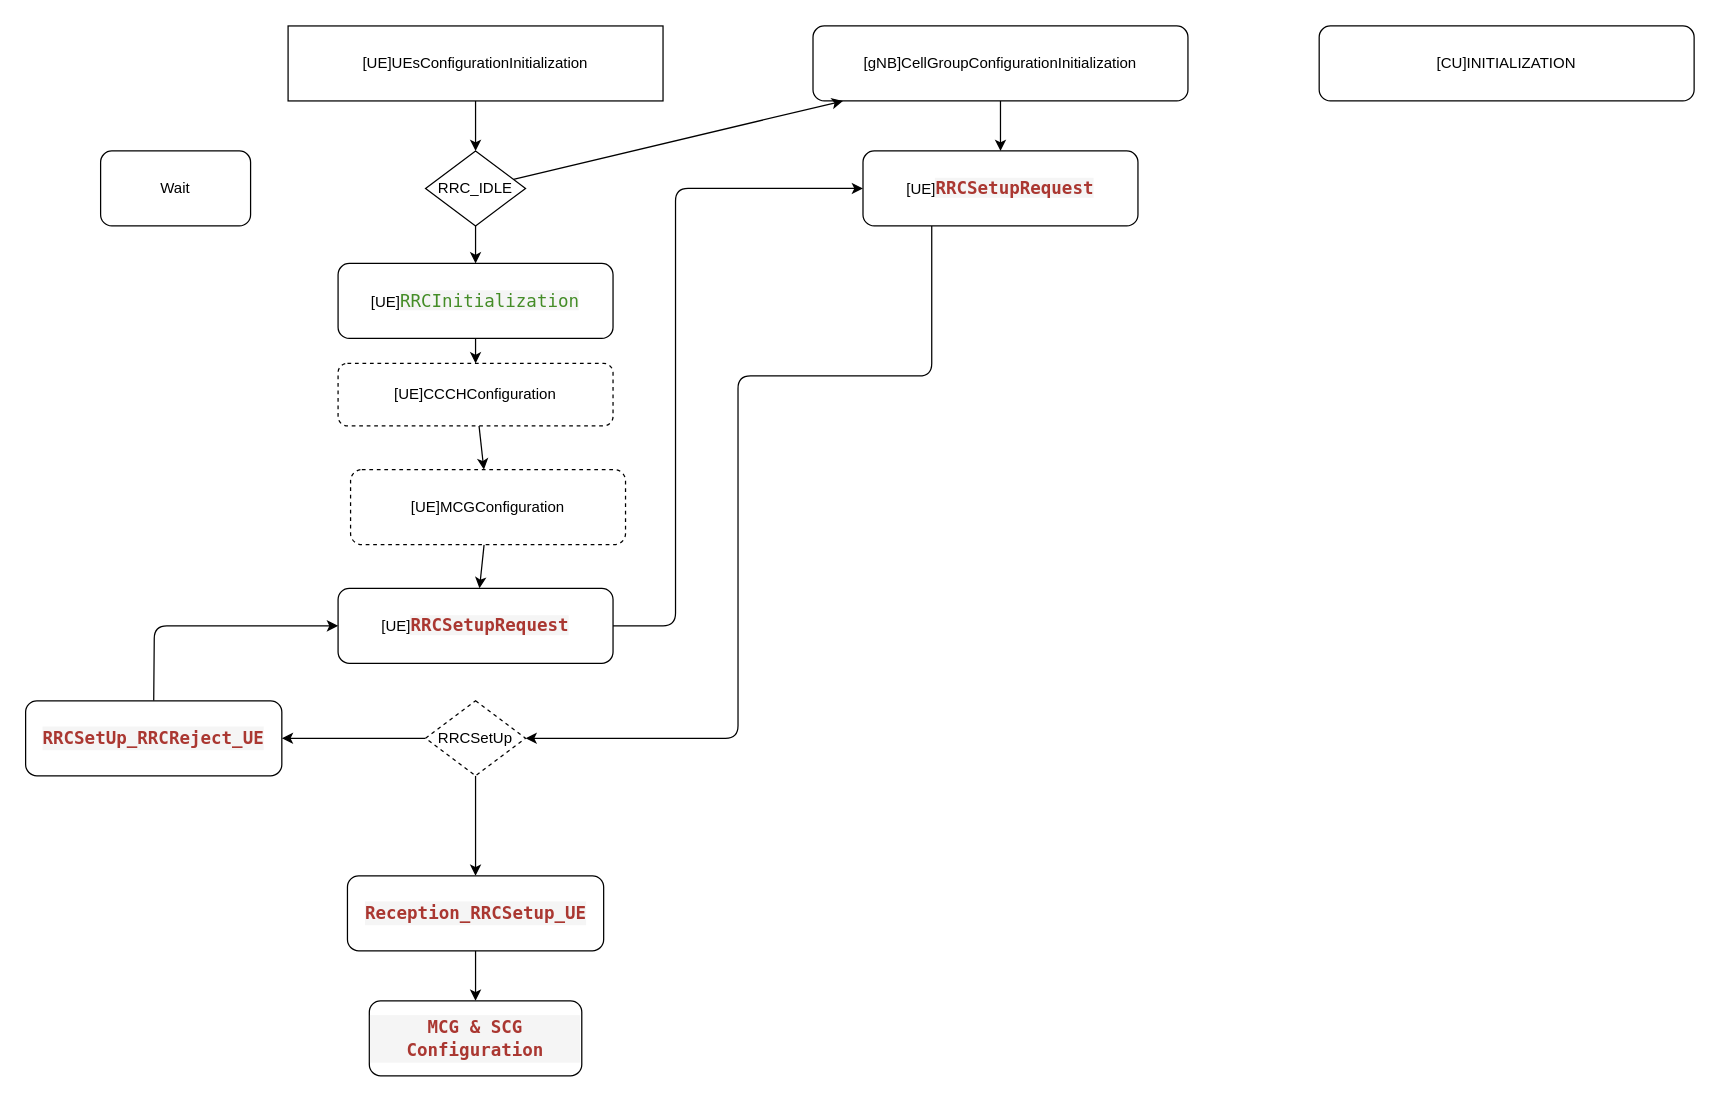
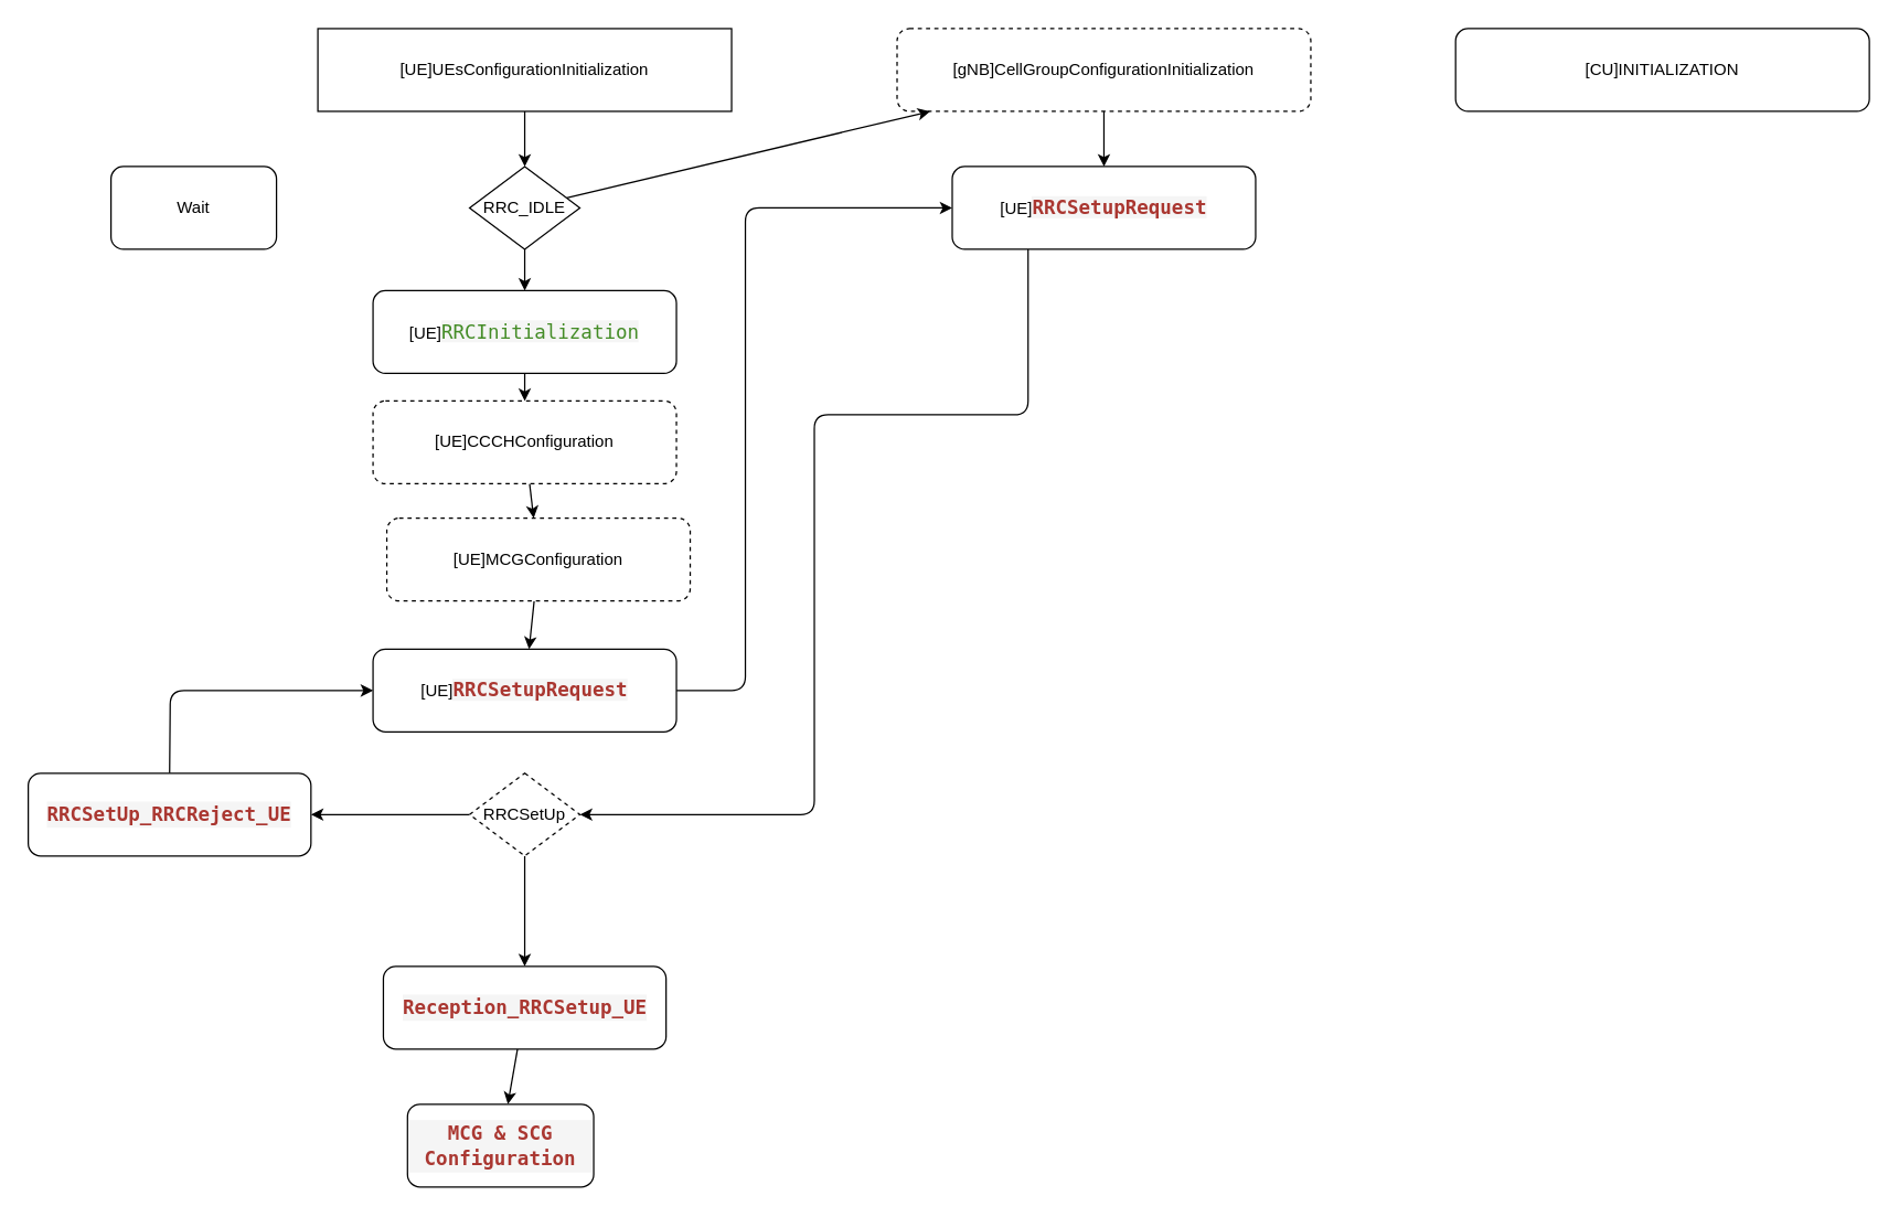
- <mxCell id="3" value="[gNB]CellGroupConfigurationInitialization" style="rounded=1;whiteSpace=wrap;html=1;" parent="1" vertex="1"><mxGeometry x="650" y="20" width="300" height="60" as="geometry" /></mxCell>
+ <mxCell id="3" value="[gNB]CellGroupConfigurationInitialization" style="rounded=1;whiteSpace=wrap;html=1;dashed=1;" parent="1" vertex="1"><mxGeometry x="650" y="20" width="300" height="60" as="geometry" /></mxCell>
- <mxCell id="14" value="[UE]CCCHConfiguration" style="rounded=1;whiteSpace=wrap;html=1;dashed=1;" parent="1" vertex="1"><mxGeometry x="270" y="290" width="220" height="50" as="geometry" /></mxCell>
+ <mxCell id="14" value="[UE]CCCHConfiguration" style="rounded=1;whiteSpace=wrap;html=1;dashed=1;" parent="1" vertex="1"><mxGeometry x="270" y="290" width="220" height="60" as="geometry" /></mxCell>
- <mxCell id="26" value="&lt;div style=&quot;color: rgb(51 , 51 , 51) ; background-color: rgb(245 , 245 , 245) ; font-family: &amp;#34;droid sans mono&amp;#34; , &amp;#34;monospace&amp;#34; , monospace ; font-size: 14px ; line-height: 19px&quot;&gt;&lt;span style=&quot;color: #aa3731 ; font-weight: bold&quot;&gt;MCG &amp;amp; SCG Configuration&lt;/span&gt;&lt;/div&gt;" style="rounded=1;whiteSpace=wrap;html=1;" vertex="1" parent="1"><mxGeometry x="295" y="800" width="170" height="60" as="geometry" /></mxCell>
+ <mxCell id="26" value="&lt;div style=&quot;color: rgb(51 , 51 , 51) ; background-color: rgb(245 , 245 , 245) ; font-family: &amp;#34;droid sans mono&amp;#34; , &amp;#34;monospace&amp;#34; , monospace ; font-size: 14px ; line-height: 19px&quot;&gt;&lt;span style=&quot;color: #aa3731 ; font-weight: bold&quot;&gt;MCG &amp;amp; SCG Configuration&lt;/span&gt;&lt;/div&gt;" style="rounded=1;whiteSpace=wrap;html=1;" vertex="1" parent="1"><mxGeometry x="295" y="800" width="135" height="60" as="geometry" /></mxCell>
